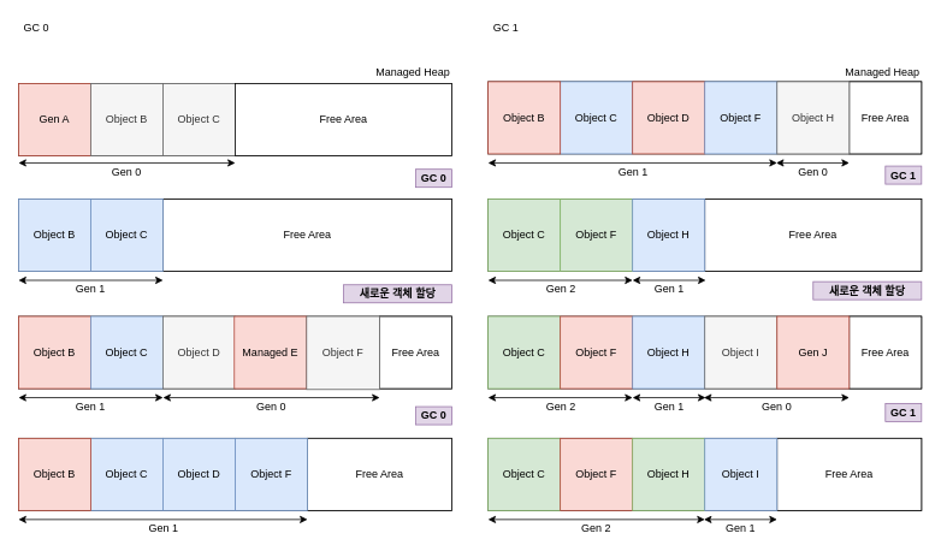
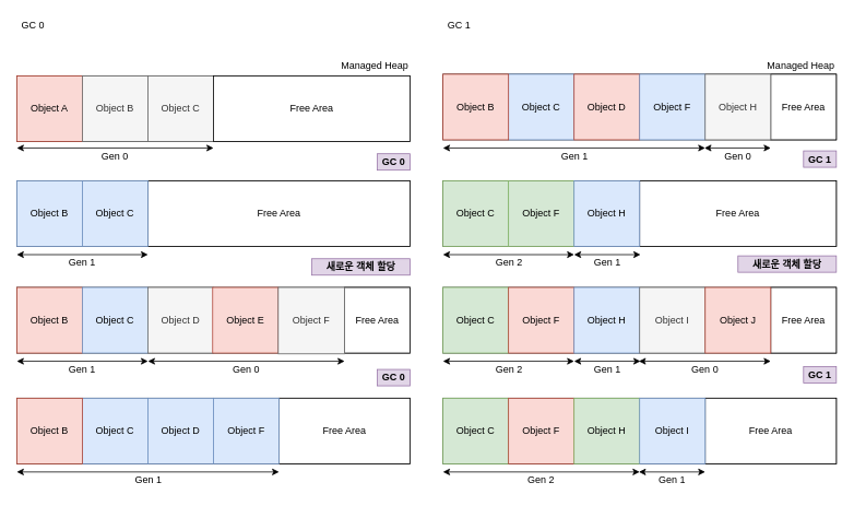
- <mxCell id="3" value="Gen A" style="whiteSpace=wrap;html=1;aspect=fixed;fillColor=#fad9d5;strokeColor=#ae4132;" parent="1" vertex="1"><mxGeometry x="20" y="92" width="80" height="80" as="geometry" /></mxCell>
+ <mxCell id="3" value="Object A" style="whiteSpace=wrap;html=1;aspect=fixed;fillColor=#fad9d5;strokeColor=#ae4132;" parent="1" vertex="1"><mxGeometry x="20" y="92" width="80" height="80" as="geometry" /></mxCell>
- <mxCell id="22" value="Managed E" style="whiteSpace=wrap;html=1;aspect=fixed;fillColor=#fad9d5;strokeColor=#ae4132;" vertex="1" parent="1"><mxGeometry x="259" y="350" width="80" height="80" as="geometry" /></mxCell>
+ <mxCell id="22" value="Object E" style="whiteSpace=wrap;html=1;aspect=fixed;fillColor=#fad9d5;strokeColor=#ae4132;" vertex="1" parent="1"><mxGeometry x="259" y="350" width="80" height="80" as="geometry" /></mxCell>
- <mxCell id="70" value="Gen J" style="whiteSpace=wrap;html=1;aspect=fixed;fillColor=#fad9d5;strokeColor=#ae4132;" vertex="1" parent="1"><mxGeometry x="860" y="350" width="80" height="80" as="geometry" /></mxCell>
+ <mxCell id="70" value="Object J" style="whiteSpace=wrap;html=1;aspect=fixed;fillColor=#fad9d5;strokeColor=#ae4132;" vertex="1" parent="1"><mxGeometry x="860" y="350" width="80" height="80" as="geometry" /></mxCell>
